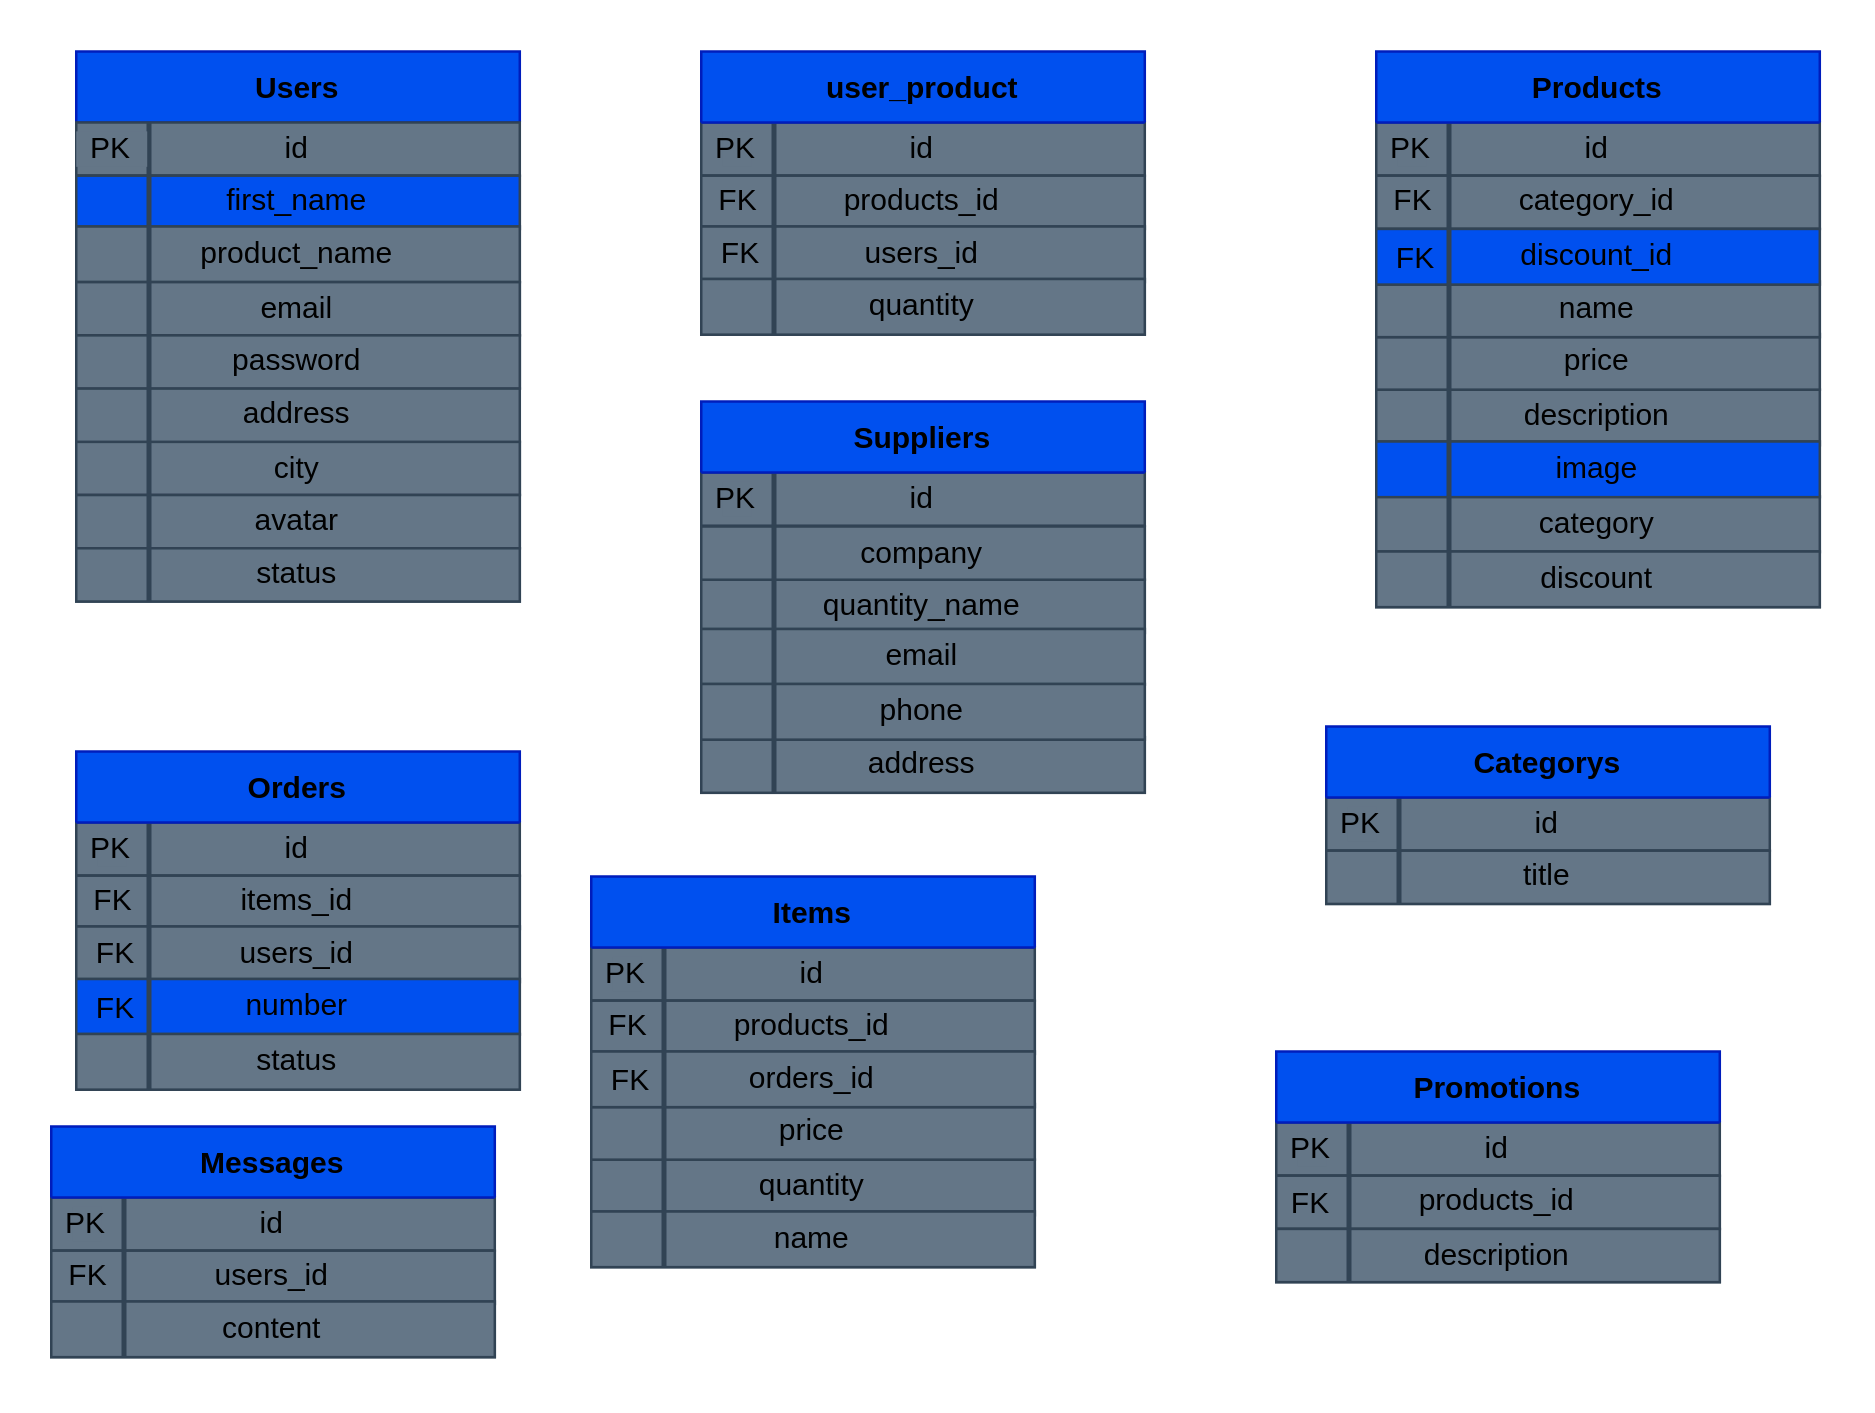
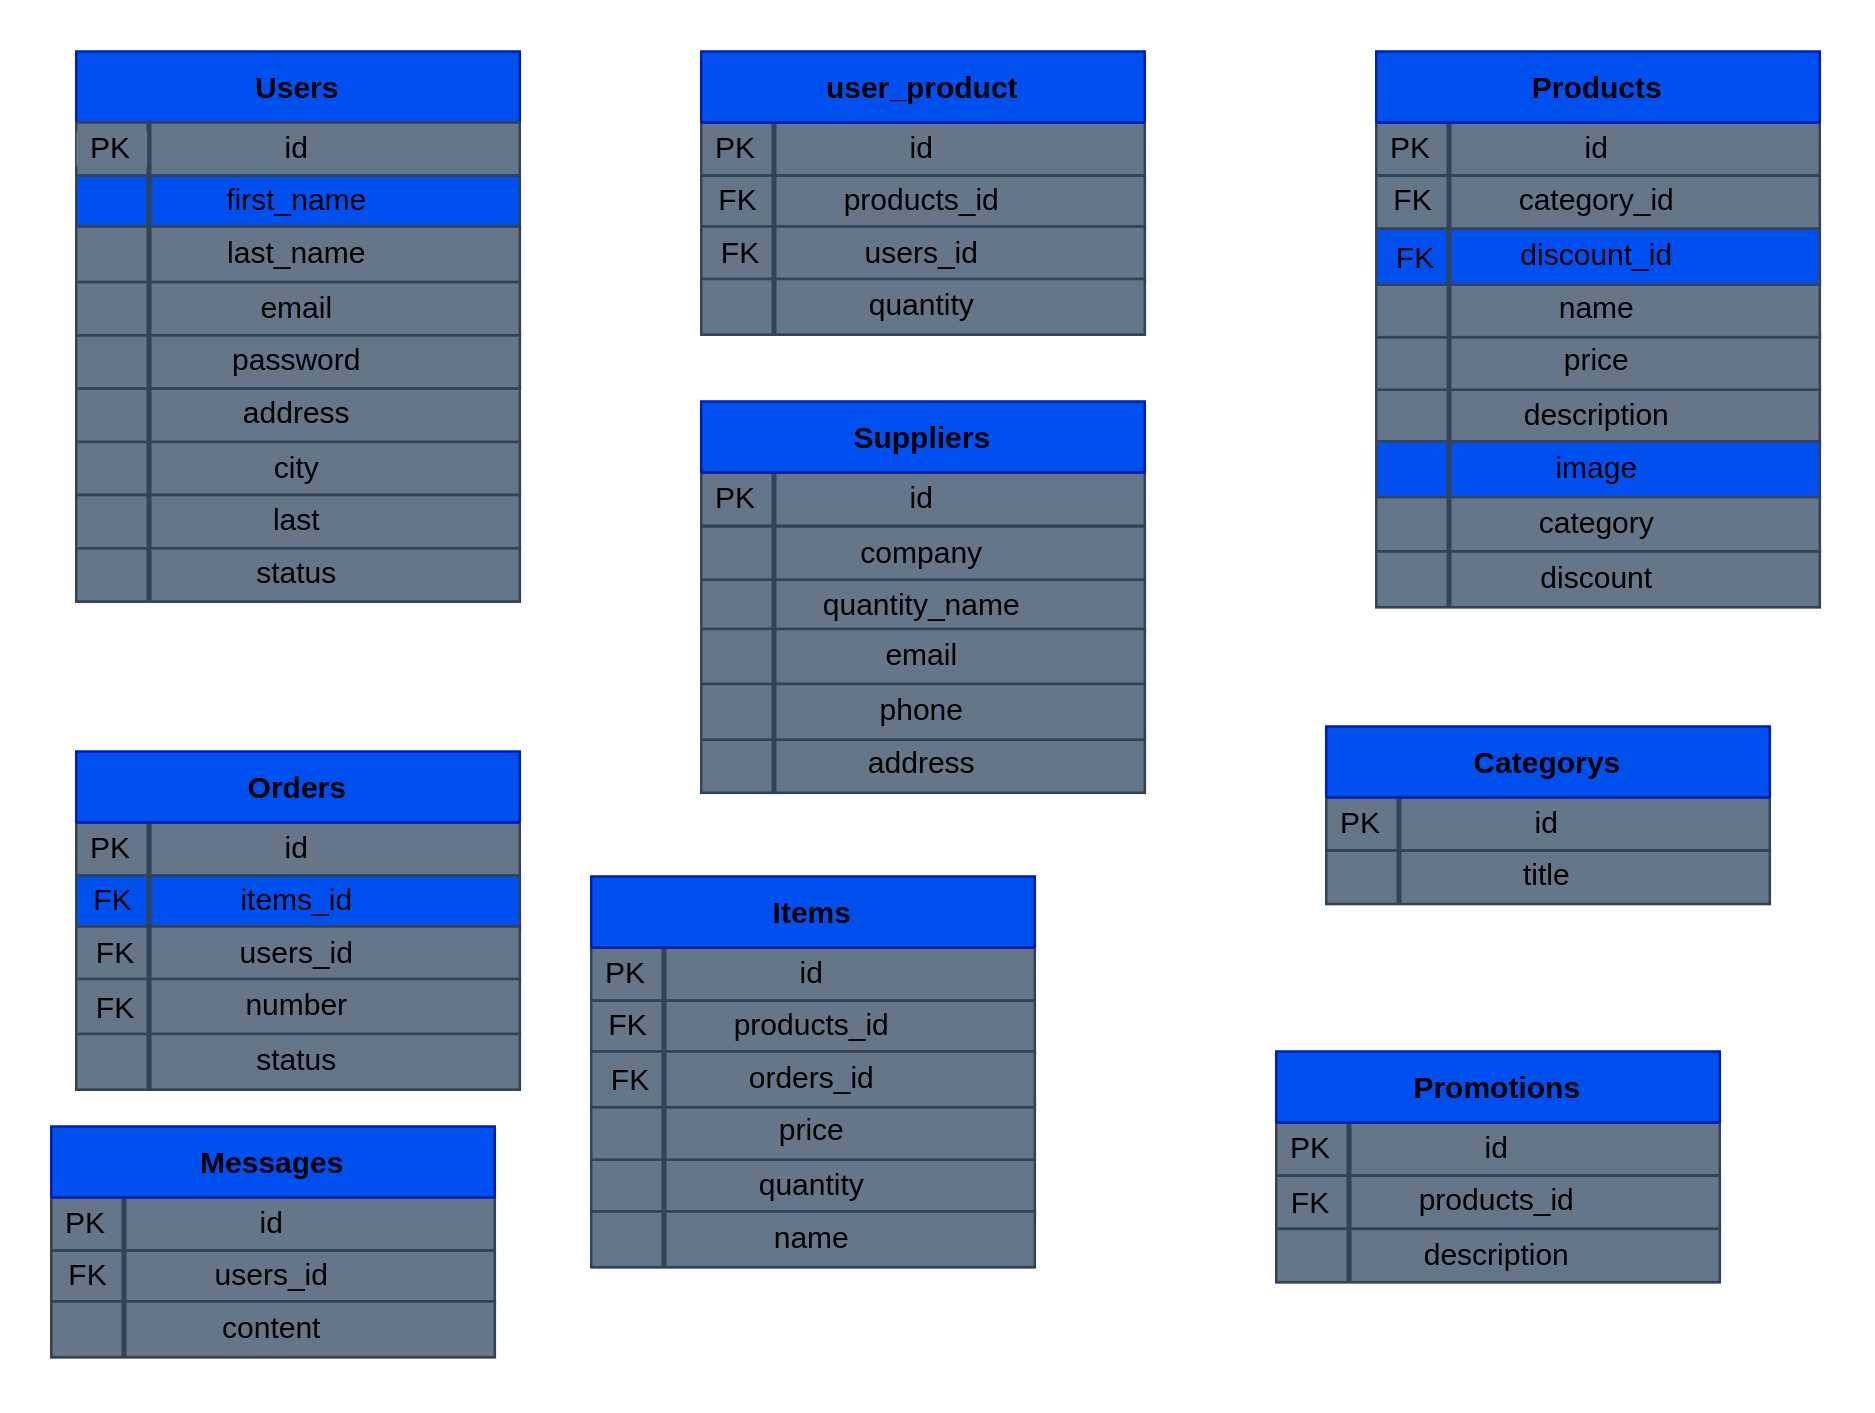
- <mxCell id="15" value="product_name" style="rounded=0;whiteSpace=wrap;html=1;fillColor=#647687;strokeColor=#314354;fontColor=#000000;verticalAlign=middle;" vertex="1" parent="13"><mxGeometry width="177.42" height="22.26" as="geometry" /></mxCell>
+ <mxCell id="15" value="last_name" style="rounded=0;whiteSpace=wrap;html=1;fillColor=#647687;strokeColor=#314354;fontColor=#000000;verticalAlign=middle;" vertex="1" parent="13"><mxGeometry width="177.42" height="22.26" as="geometry" /></mxCell>
- <mxCell id="37" value="avatar" style="rounded=0;whiteSpace=wrap;html=1;fillColor=#647687;strokeColor=#314354;fontColor=#000000;verticalAlign=middle;" vertex="1" parent="35"><mxGeometry width="177.42" height="21.29" as="geometry" /></mxCell>
+ <mxCell id="37" value="last" style="rounded=0;whiteSpace=wrap;html=1;fillColor=#647687;strokeColor=#314354;fontColor=#000000;verticalAlign=middle;" vertex="1" parent="35"><mxGeometry width="177.42" height="21.29" as="geometry" /></mxCell>
- <mxCell id="199" value="items_id" style="rounded=0;whiteSpace=wrap;html=1;fillColor=#647687;strokeColor=#314354;fontColor=#000000;verticalAlign=middle;" vertex="1" parent="197"><mxGeometry width="177.42" height="21.29" as="geometry" /></mxCell>
+ <mxCell id="199" value="items_id" style="rounded=0;whiteSpace=wrap;html=1;fillColor=#0050ef;strokeColor=#314354;fontColor=#000000;verticalAlign=middle;" vertex="1" parent="197"><mxGeometry width="177.42" height="21.29" as="geometry" /></mxCell>
- <mxCell id="211" value="number" style="rounded=0;whiteSpace=wrap;html=1;fillColor=#0050ef;strokeColor=#314354;fontColor=#000000;verticalAlign=middle;" vertex="1" parent="209"><mxGeometry width="177.42" height="22.26" as="geometry" /></mxCell>
+ <mxCell id="211" value="number" style="rounded=0;whiteSpace=wrap;html=1;fillColor=#647687;strokeColor=#314354;fontColor=#000000;verticalAlign=middle;" vertex="1" parent="209"><mxGeometry width="177.42" height="22.26" as="geometry" /></mxCell>
